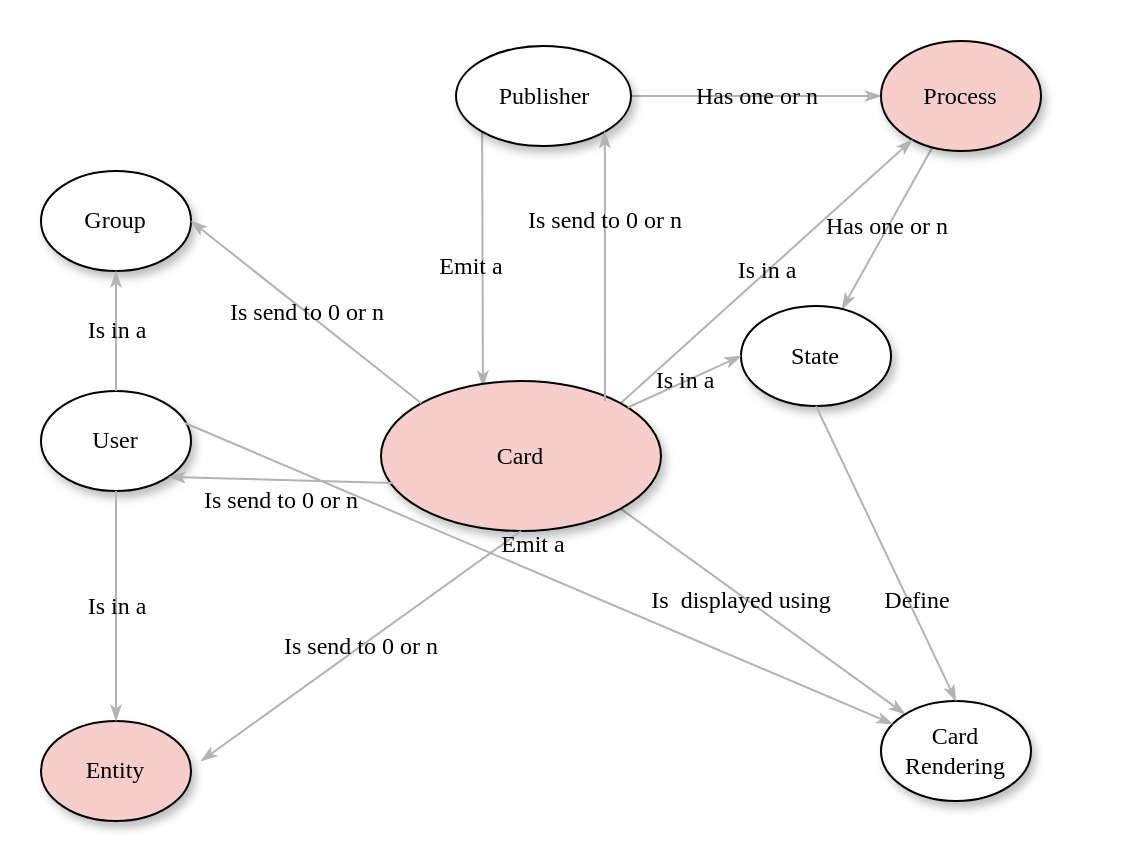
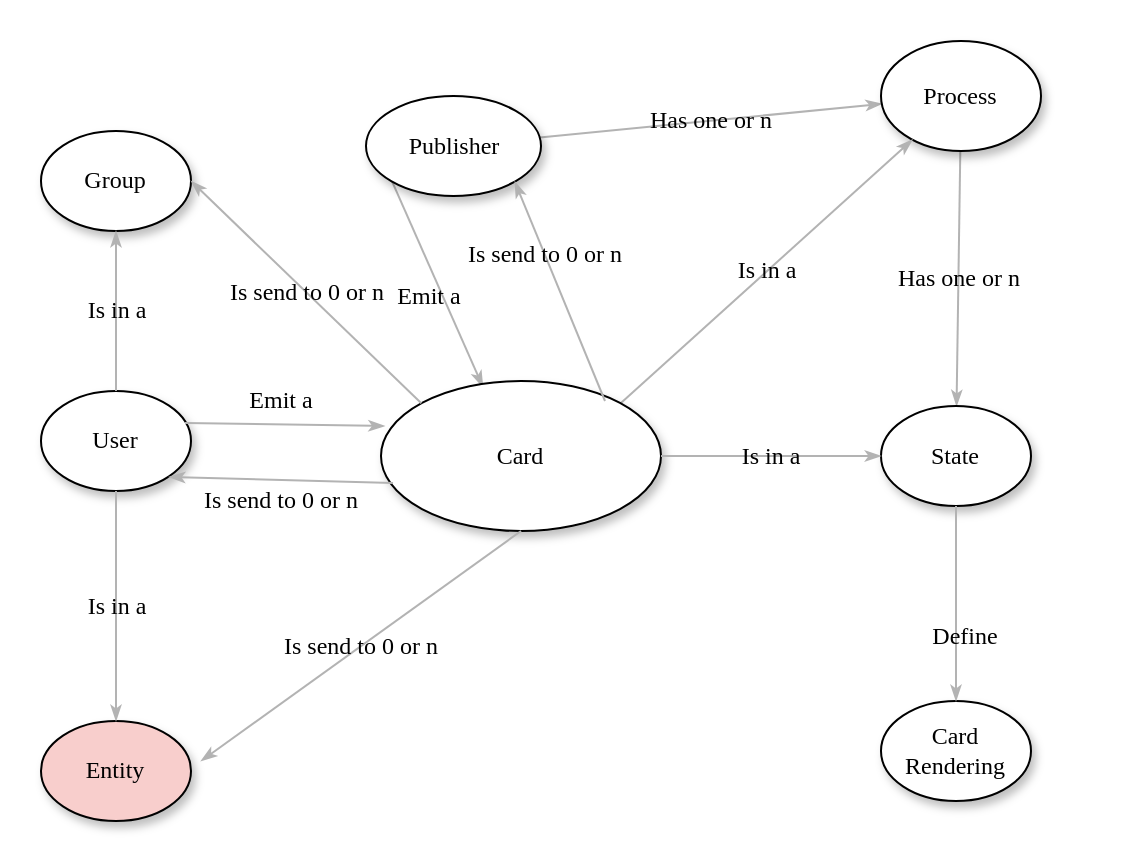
- <mxCell id="4" value="Publisher" style="ellipse;whiteSpace=wrap;html=1;rounded=0;shadow=1;comic=0;labelBackgroundColor=none;strokeWidth=1;fontFamily=Verdana;fontSize=12;align=center;" parent="1" vertex="1"><mxGeometry x="227.5" y="22.5" width="87.5" height="50" as="geometry" /></mxCell>
+ <mxCell id="4" value="Publisher" style="ellipse;whiteSpace=wrap;html=1;rounded=0;shadow=1;comic=0;labelBackgroundColor=none;strokeWidth=1;fontFamily=Verdana;fontSize=12;align=center;" parent="1" vertex="1"><mxGeometry x="182.5" y="47.5" width="87.5" height="50" as="geometry" /></mxCell>
- <mxCell id="7" value="Process" style="ellipse;whiteSpace=wrap;html=1;rounded=0;shadow=1;comic=0;labelBackgroundColor=none;strokeWidth=1;fontFamily=Verdana;fontSize=12;align=center;fillColor=#f8cecc;" parent="1" vertex="1"><mxGeometry x="440" y="20" width="80" height="55" as="geometry" /></mxCell>
+ <mxCell id="7" value="Process" style="ellipse;whiteSpace=wrap;html=1;rounded=0;shadow=1;comic=0;labelBackgroundColor=none;strokeWidth=1;fontFamily=Verdana;fontSize=12;align=center;" parent="1" vertex="1"><mxGeometry x="440" y="20" width="80" height="55" as="geometry" /></mxCell>
- <mxCell id="14" value="Group" style="ellipse;whiteSpace=wrap;html=1;rounded=0;shadow=1;comic=0;labelBackgroundColor=none;strokeWidth=1;fontFamily=Verdana;fontSize=12;align=center;" parent="1" vertex="1"><mxGeometry x="20" y="85" width="75" height="50" as="geometry" /></mxCell>
+ <mxCell id="14" value="Group" style="ellipse;whiteSpace=wrap;html=1;rounded=0;shadow=1;comic=0;labelBackgroundColor=none;strokeWidth=1;fontFamily=Verdana;fontSize=12;align=center;" parent="1" vertex="1"><mxGeometry x="20" y="65" width="75" height="50" as="geometry" /></mxCell>
- <mxCell id="9" value="State" style="ellipse;whiteSpace=wrap;html=1;rounded=0;shadow=1;comic=0;labelBackgroundColor=none;strokeWidth=1;fontFamily=Verdana;fontSize=12;align=center;" parent="1" vertex="1"><mxGeometry x="370" y="152.5" width="75" height="50" as="geometry" /></mxCell>
+ <mxCell id="9" value="State" style="ellipse;whiteSpace=wrap;html=1;rounded=0;shadow=1;comic=0;labelBackgroundColor=none;strokeWidth=1;fontFamily=Verdana;fontSize=12;align=center;" parent="1" vertex="1"><mxGeometry x="440" y="202.5" width="75" height="50" as="geometry" /></mxCell>
- <mxCell id="23" value="Emit a " style="edgeStyle=none;rounded=1;html=1;labelBackgroundColor=none;startArrow=none;startFill=0;startSize=5;endArrow=classicThin;endFill=1;endSize=5;jettySize=auto;orthogonalLoop=1;strokeColor=#B3B3B3;strokeWidth=1;fontFamily=Verdana;fontSize=12;exitX=0.96;exitY=0.32;exitDx=0;exitDy=0;exitPerimeter=0;" edge="1" parent="1" source="13" target="8"><mxGeometry x="-0.042" y="12" relative="1" as="geometry"><mxPoint x="261.162" y="247.796" as="sourcePoint" /><mxPoint x="93.838" y="247.796" as="targetPoint" /><mxPoint as="offset" /></mxGeometry></mxCell>
+ <mxCell id="23" value="Emit a " style="edgeStyle=none;rounded=1;html=1;labelBackgroundColor=none;startArrow=none;startFill=0;startSize=5;endArrow=classicThin;endFill=1;endSize=5;jettySize=auto;orthogonalLoop=1;strokeColor=#B3B3B3;strokeWidth=1;fontFamily=Verdana;fontSize=12;exitX=0.96;exitY=0.32;exitDx=0;exitDy=0;exitPerimeter=0;entryX=0.013;entryY=0.3;entryDx=0;entryDy=0;entryPerimeter=0;" edge="1" parent="1" source="13" target="11"><mxGeometry x="-0.042" y="12" relative="1" as="geometry"><mxPoint x="261.162" y="247.796" as="sourcePoint" /><mxPoint x="93.838" y="247.796" as="targetPoint" /><mxPoint as="offset" /></mxGeometry></mxCell>
- <mxCell id="11" value="Card " style="ellipse;whiteSpace=wrap;html=1;rounded=0;shadow=1;comic=0;labelBackgroundColor=none;strokeWidth=1;fontFamily=Verdana;fontSize=12;align=center;fillColor=#f8cecc;" parent="1" vertex="1"><mxGeometry x="190" y="190" width="140" height="75" as="geometry" /></mxCell>
+ <mxCell id="11" value="Card " style="ellipse;whiteSpace=wrap;html=1;rounded=0;shadow=1;comic=0;labelBackgroundColor=none;strokeWidth=1;fontFamily=Verdana;fontSize=12;align=center;" parent="1" vertex="1"><mxGeometry x="190" y="190" width="140" height="75" as="geometry" /></mxCell>
- <mxCell id="6" value="Is&amp;nbsp; displayed using " style="edgeStyle=none;rounded=1;html=1;labelBackgroundColor=none;startArrow=none;startFill=0;startSize=5;endArrow=classicThin;endFill=1;endSize=5;jettySize=auto;orthogonalLoop=1;strokeColor=#B3B3B3;strokeWidth=1;fontFamily=Verdana;fontSize=12;exitX=1;exitY=1;exitDx=0;exitDy=0;" parent="1" source="11" target="8" edge="1"><mxGeometry x="-0.136" y="-2" relative="1" as="geometry"><mxPoint x="430" y="290" as="sourcePoint" /><mxPoint as="offset" /></mxGeometry></mxCell>
